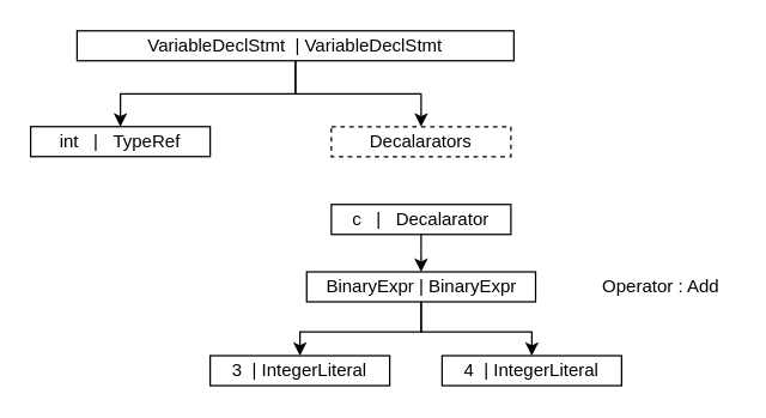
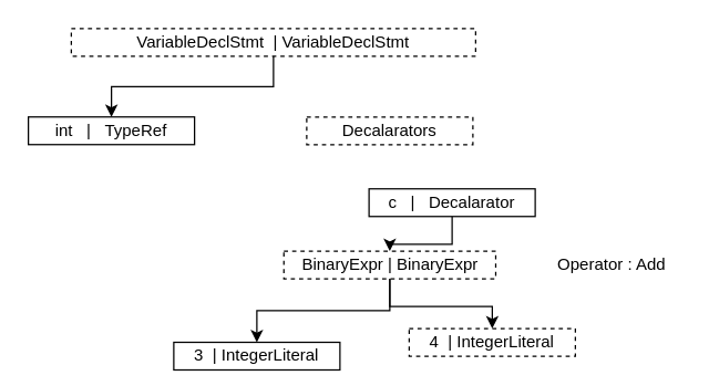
- <mxCell id="4" value="VariableDeclStmt&amp;nbsp; | VariableDeclStmt" style="rounded=0;whiteSpace=wrap;html=1;" vertex="1" parent="1"><mxGeometry x="51" y="20" width="292" height="20" as="geometry" /></mxCell>
+ <mxCell id="4" value="VariableDeclStmt&amp;nbsp; | VariableDeclStmt" style="rounded=0;whiteSpace=wrap;html=1;dashed=1;" vertex="1" parent="1"><mxGeometry x="51" y="20" width="292" height="20" as="geometry" /></mxCell>
- <mxCell id="3" style="edgeStyle=orthogonalEdgeStyle;rounded=0;orthogonalLoop=1;jettySize=auto;html=1;exitX=0.5;exitY=1;exitDx=0;exitDy=0;entryX=0.5;entryY=0;entryDx=0;entryDy=0;" edge="1" parent="1" source="4" target="6"><mxGeometry relative="1" as="geometry" /></mxCell>
- <mxCell id="8" value="c&amp;nbsp; &amp;nbsp;|&amp;nbsp; &amp;nbsp;Decalarator" style="rounded=0;whiteSpace=wrap;html=1;" vertex="1" parent="1"><mxGeometry x="221" y="136" width="120" height="20" as="geometry" /></mxCell>
+ <mxCell id="8" value="c&amp;nbsp; &amp;nbsp;|&amp;nbsp; &amp;nbsp;Decalarator" style="rounded=0;whiteSpace=wrap;html=1;" vertex="1" parent="1"><mxGeometry x="266" y="136" width="120" height="20" as="geometry" /></mxCell>
- <mxCell id="11" value="BinaryExpr | BinaryExpr" style="rounded=0;whiteSpace=wrap;html=1;" vertex="1" parent="1"><mxGeometry x="204.5" y="181" width="153" height="20" as="geometry" /></mxCell>
+ <mxCell id="11" value="BinaryExpr | BinaryExpr" style="rounded=0;whiteSpace=wrap;html=1;dashed=1;" vertex="1" parent="1"><mxGeometry x="204.5" y="181" width="153" height="20" as="geometry" /></mxCell>
- <mxCell id="12" value="3&amp;nbsp; | IntegerLiteral" style="rounded=0;whiteSpace=wrap;html=1;" vertex="1" parent="1"><mxGeometry x="140" y="237" width="120" height="20" as="geometry" /></mxCell>
+ <mxCell id="12" value="3&amp;nbsp; | IntegerLiteral" style="rounded=0;whiteSpace=wrap;html=1;" vertex="1" parent="1"><mxGeometry x="125" y="247" width="120" height="20" as="geometry" /></mxCell>
- <mxCell id="13" value="4&amp;nbsp; | IntegerLiteral" style="rounded=0;whiteSpace=wrap;html=1;" vertex="1" parent="1"><mxGeometry x="295" y="237" width="120" height="20" as="geometry" /></mxCell>
+ <mxCell id="13" value="4&amp;nbsp; | IntegerLiteral" style="rounded=0;whiteSpace=wrap;html=1;dashed=1;" vertex="1" parent="1"><mxGeometry x="295" y="237" width="120" height="20" as="geometry" /></mxCell>
